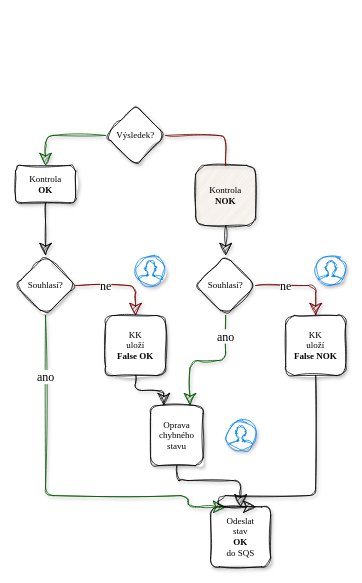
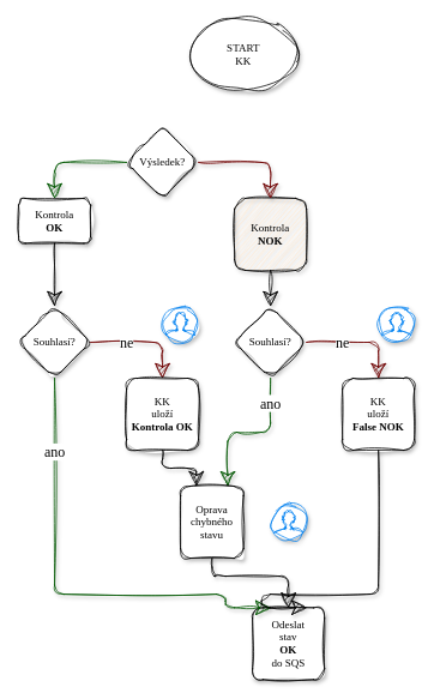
+ <mxCell id="11" value="&lt;div&gt;START&lt;/div&gt;&lt;div&gt;KK&lt;/div&gt;" style="ellipse;whiteSpace=wrap;html=1;fontFamily=Architects Daughter;fontSource=https%3A%2F%2Ffonts.googleapis.com%2Fcss%3Ffamily%3DArchitects%2BDaughter;sketch=1;curveFitting=1;jiggle=2;shadow=1;" vertex="1" parent="1"><mxGeometry x="210" y="20" width="120" height="80" as="geometry" /></mxCell>
- <mxCell id="15" value="" style="endArrow=none;html=1;rounded=1;fontFamily=Architects Daughter;fontSource=https%3A%2F%2Ffonts.googleapis.com%2Fcss%3Ffamily%3DArchitects%2BDaughter;fontSize=16;startSize=14;endSize=14;sourcePerimeterSpacing=8;targetPerimeterSpacing=8;exitX=1;exitY=0.5;exitDx=0;exitDy=0;entryX=0.5;entryY=0;entryDx=0;entryDy=0;edgeStyle=orthogonalEdgeStyle;curved=0;sketch=1;curveFitting=1;jiggle=2;fillColor=#a20025;strokeColor=#6F0000;shadow=1;" edge="1" parent="1" source="13" target="14"><mxGeometry width="50" height="50" relative="1" as="geometry"><mxPoint x="170" y="390" as="sourcePoint" /><mxPoint x="340" y="230" as="targetPoint" /></mxGeometry></mxCell>
+ <mxCell id="15" value="" style="endArrow=classic;html=1;rounded=1;fontFamily=Architects Daughter;fontSource=https%3A%2F%2Ffonts.googleapis.com%2Fcss%3Ffamily%3DArchitects%2BDaughter;fontSize=16;startSize=14;endSize=14;sourcePerimeterSpacing=8;targetPerimeterSpacing=8;exitX=1;exitY=0.5;exitDx=0;exitDy=0;entryX=0.5;entryY=0;entryDx=0;entryDy=0;edgeStyle=orthogonalEdgeStyle;curved=0;sketch=1;curveFitting=1;jiggle=2;fillColor=#a20025;strokeColor=#6F0000;shadow=1;" edge="1" parent="1" source="13" target="14"><mxGeometry width="50" height="50" relative="1" as="geometry"><mxPoint x="170" y="390" as="sourcePoint" /><mxPoint x="340" y="230" as="targetPoint" /></mxGeometry></mxCell>
- <mxCell id="9" value="&lt;div&gt;KK&lt;/div&gt;&lt;div&gt;uloží&lt;/div&gt;&lt;div&gt;&lt;b&gt;False OK&lt;/b&gt;&lt;/div&gt;" style="whiteSpace=wrap;html=1;aspect=fixed;fontFamily=Architects Daughter;fontSource=https%3A%2F%2Ffonts.googleapis.com%2Fcss%3Ffamily%3DArchitects%2BDaughter;rounded=1;sketch=1;curveFitting=1;jiggle=2;shadow=1;" vertex="1" parent="1"><mxGeometry x="140" y="420" width="80" height="80" as="geometry" /></mxCell>
+ <mxCell id="9" value="&lt;div&gt;KK&lt;/div&gt;&lt;div&gt;uloží&lt;/div&gt;&lt;div&gt;&lt;b&gt;Kontrola OK&lt;/b&gt;&lt;/div&gt;" style="whiteSpace=wrap;html=1;aspect=fixed;fontFamily=Architects Daughter;fontSource=https%3A%2F%2Ffonts.googleapis.com%2Fcss%3Ffamily%3DArchitects%2BDaughter;rounded=1;sketch=1;curveFitting=1;jiggle=2;shadow=1;" vertex="1" parent="1"><mxGeometry x="140" y="420" width="80" height="80" as="geometry" /></mxCell>
